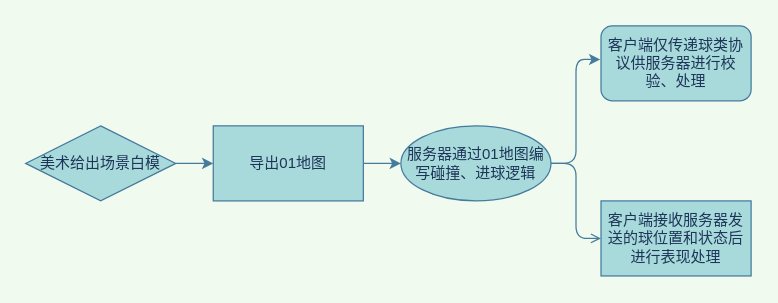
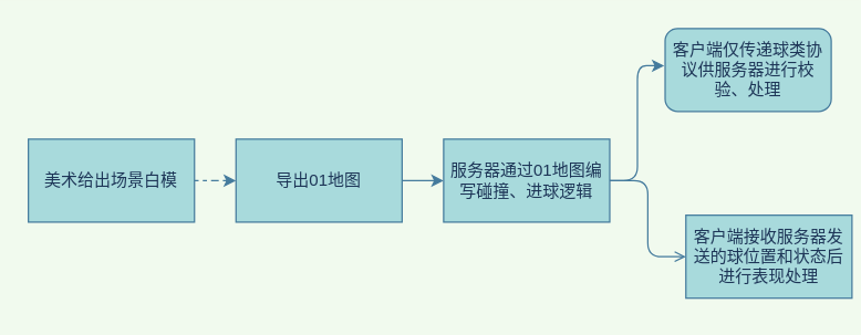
- <mxCell id="3" value="美术给出场景白模" style="rhombus;whiteSpace=wrap;html=1;fillColor=#A8DADC;strokeColor=#457B9D;fontColor=#1D3557;" vertex="1" parent="1"><mxGeometry x="20" y="100" width="120" height="60" as="geometry" /></mxCell>
+ <mxCell id="3" value="美术给出场景白模" style="whiteSpace=wrap;html=1;fillColor=#A8DADC;strokeColor=#457B9D;fontColor=#1D3557;" vertex="1" parent="1"><mxGeometry x="20" y="100" width="120" height="60" as="geometry" /></mxCell>
- <mxCell id="2" style="edgeStyle=orthogonalEdgeStyle;curved=0;rounded=1;sketch=0;orthogonalLoop=1;jettySize=auto;html=1;fontColor=#1D3557;strokeColor=#457B9D;fillColor=#A8DADC;" edge="1" parent="1" source="3" target="5"><mxGeometry relative="1" as="geometry" /></mxCell>
+ <mxCell id="2" style="edgeStyle=orthogonalEdgeStyle;curved=0;rounded=1;sketch=0;orthogonalLoop=1;jettySize=auto;html=1;fontColor=#1D3557;strokeColor=#457B9D;fillColor=#A8DADC;dashed=1;" edge="1" parent="1" source="3" target="5"><mxGeometry relative="1" as="geometry" /></mxCell>
- <mxCell id="8" value="服务器通过01地图编写碰撞、进球逻辑" style="ellipse;whiteSpace=wrap;html=1;sketch=0;fontColor=#1D3557;strokeColor=#457B9D;fillColor=#A8DADC;" vertex="1" parent="1"><mxGeometry x="320" y="100" width="120" height="60" as="geometry" /></mxCell>
+ <mxCell id="8" value="服务器通过01地图编写碰撞、进球逻辑" style="rounded=0;whiteSpace=wrap;html=1;sketch=0;fontColor=#1D3557;strokeColor=#457B9D;fillColor=#A8DADC;" vertex="1" parent="1"><mxGeometry x="320" y="100" width="120" height="60" as="geometry" /></mxCell>
- <mxCell id="10" value="客户端接收服务器发送的球位置和状态后进行表现处理" style="rounded=0;whiteSpace=wrap;html=1;sketch=0;fontColor=#1D3557;strokeColor=#457B9D;fillColor=#A8DADC;" vertex="1" parent="1"><mxGeometry x="480" y="160" width="120" height="60" as="geometry" /></mxCell>
+ <mxCell id="10" value="客户端接收服务器发送的球位置和状态后进行表现处理" style="rounded=0;whiteSpace=wrap;html=1;sketch=0;fontColor=#1D3557;strokeColor=#457B9D;fillColor=#A8DADC;" vertex="1" parent="1"><mxGeometry x="495" y="155" width="120" height="60" as="geometry" /></mxCell>
